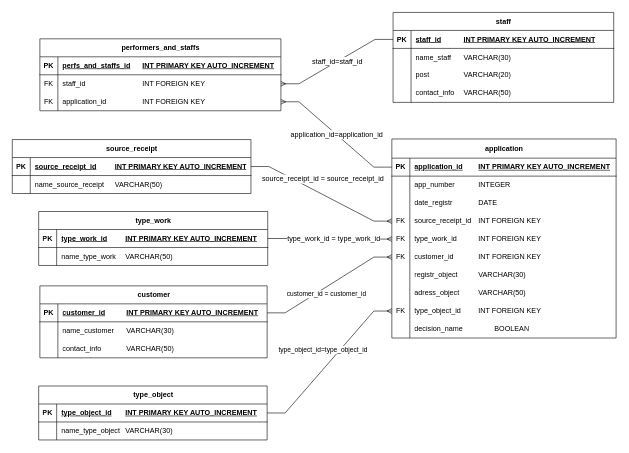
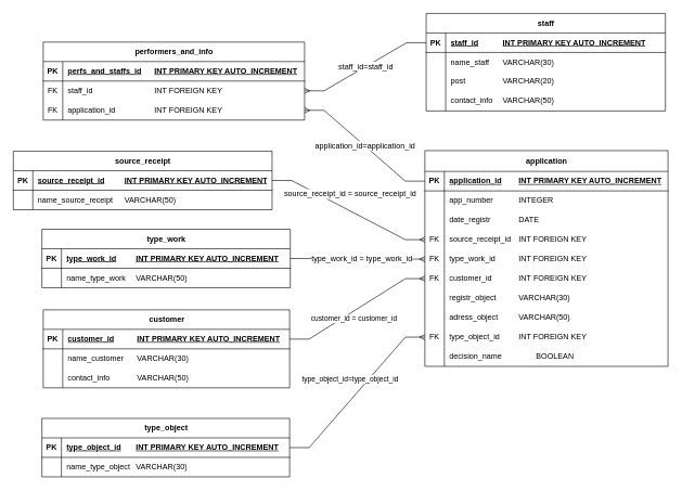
- <mxCell id="89" value="&lt;font style=&quot;vertical-align: inherit;&quot;&gt;&lt;font style=&quot;vertical-align: inherit;&quot;&gt;performers_and_staffs&lt;/font&gt;&lt;/font&gt;" style="shape=table;startSize=30;container=1;collapsible=1;childLayout=tableLayout;fixedRows=1;rowLines=0;fontStyle=1;align=center;resizeLast=1;html=1;" vertex="1" parent="1"><mxGeometry x="66" y="64" width="402" height="120" as="geometry" /></mxCell>
+ <mxCell id="89" value="&lt;font style=&quot;vertical-align: inherit;&quot;&gt;&lt;font style=&quot;vertical-align: inherit;&quot;&gt;performers_and_info&lt;/font&gt;&lt;/font&gt;" style="shape=table;startSize=30;container=1;collapsible=1;childLayout=tableLayout;fixedRows=1;rowLines=0;fontStyle=1;align=center;resizeLast=1;html=1;" vertex="1" parent="1"><mxGeometry x="66" y="64" width="402" height="120" as="geometry" /></mxCell>
